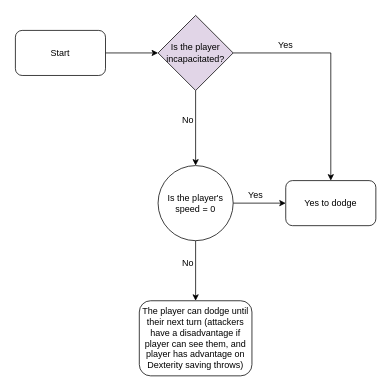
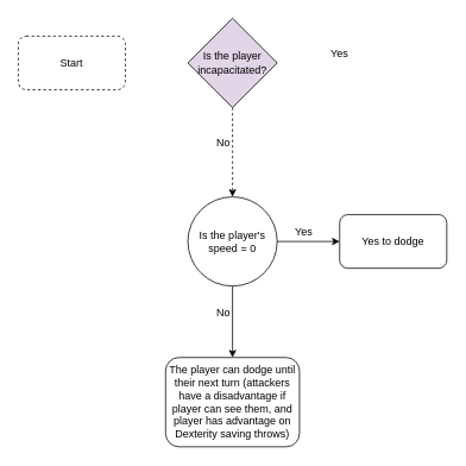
- <mxCell id="3" value="Start" style="rounded=1;whiteSpace=wrap;html=1;" parent="1" vertex="1"><mxGeometry x="20" y="40" width="120" height="60" as="geometry" /></mxCell>
+ <mxCell id="3" value="Start" style="rounded=1;whiteSpace=wrap;html=1;dashed=1;" parent="1" vertex="1"><mxGeometry x="20" y="40" width="120" height="60" as="geometry" /></mxCell>
- <mxCell id="2" style="edgeStyle=orthogonalEdgeStyle;rounded=0;orthogonalLoop=1;jettySize=auto;html=1;" parent="1" source="3" target="6" edge="1"><mxGeometry relative="1" as="geometry" /></mxCell>
- <mxCell id="5" style="edgeStyle=orthogonalEdgeStyle;rounded=0;orthogonalLoop=1;jettySize=auto;html=1;" parent="1" source="6" target="11" edge="1"><mxGeometry relative="1" as="geometry" /></mxCell>
- <mxCell id="4" style="edgeStyle=orthogonalEdgeStyle;rounded=0;orthogonalLoop=1;jettySize=auto;html=1;" parent="1" source="6" target="9" edge="1"><mxGeometry relative="1" as="geometry" /></mxCell>
+ <mxCell id="4" style="edgeStyle=orthogonalEdgeStyle;rounded=0;orthogonalLoop=1;jettySize=auto;html=1;dashed=1;" parent="1" source="6" target="9" edge="1"><mxGeometry relative="1" as="geometry" /></mxCell>
